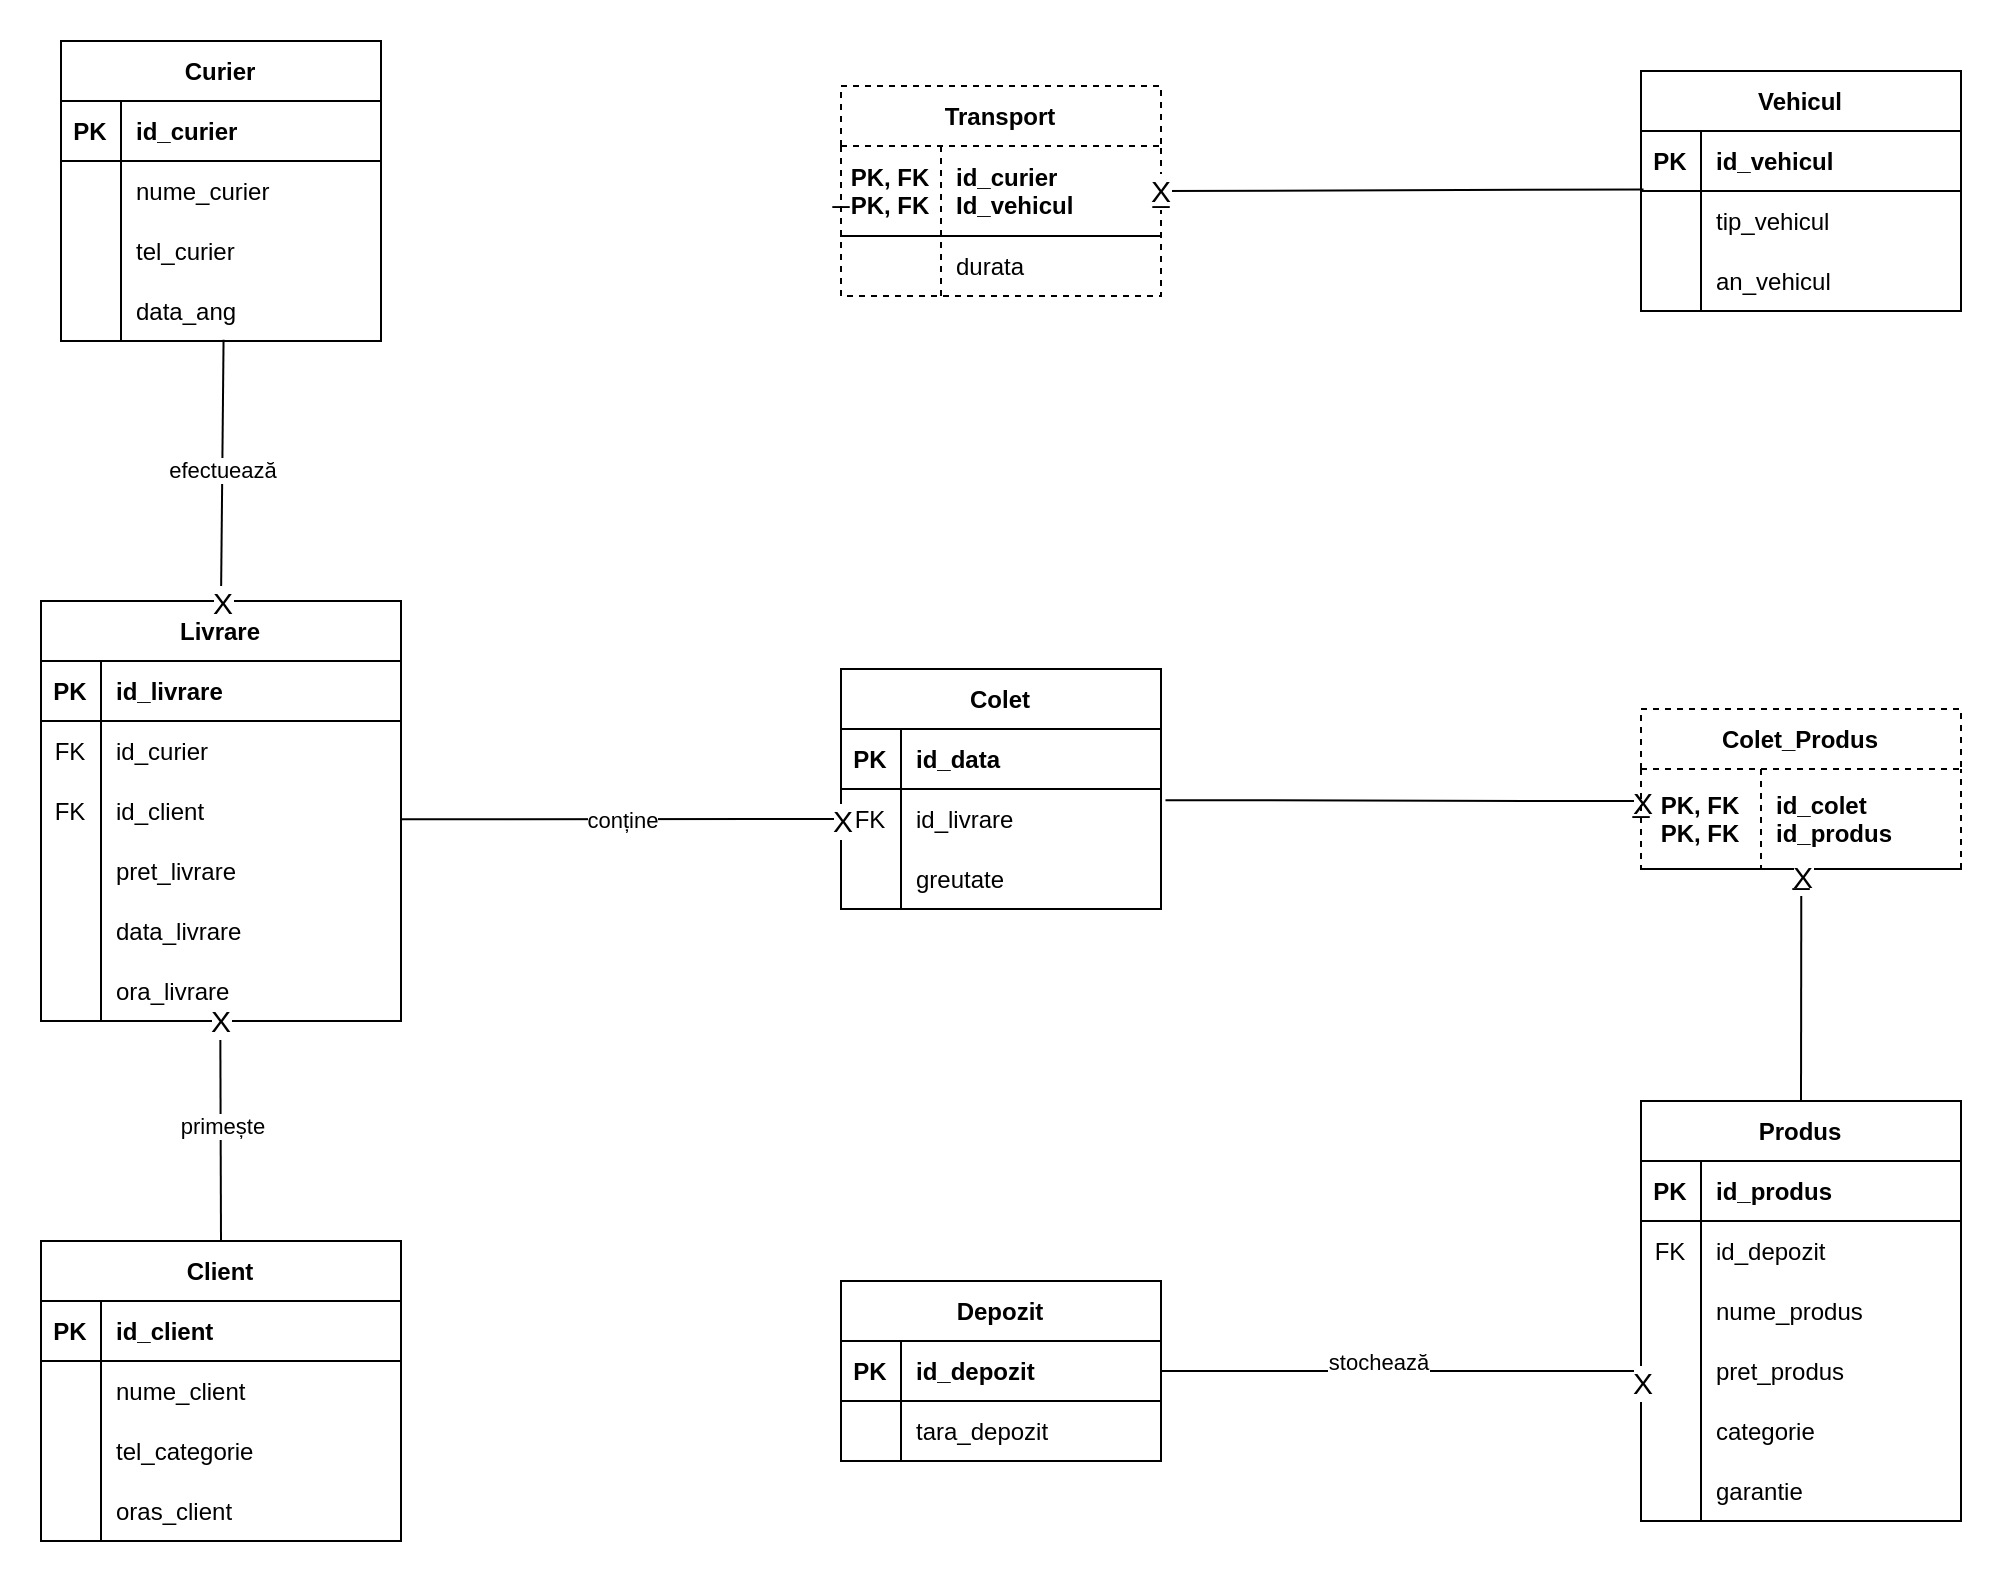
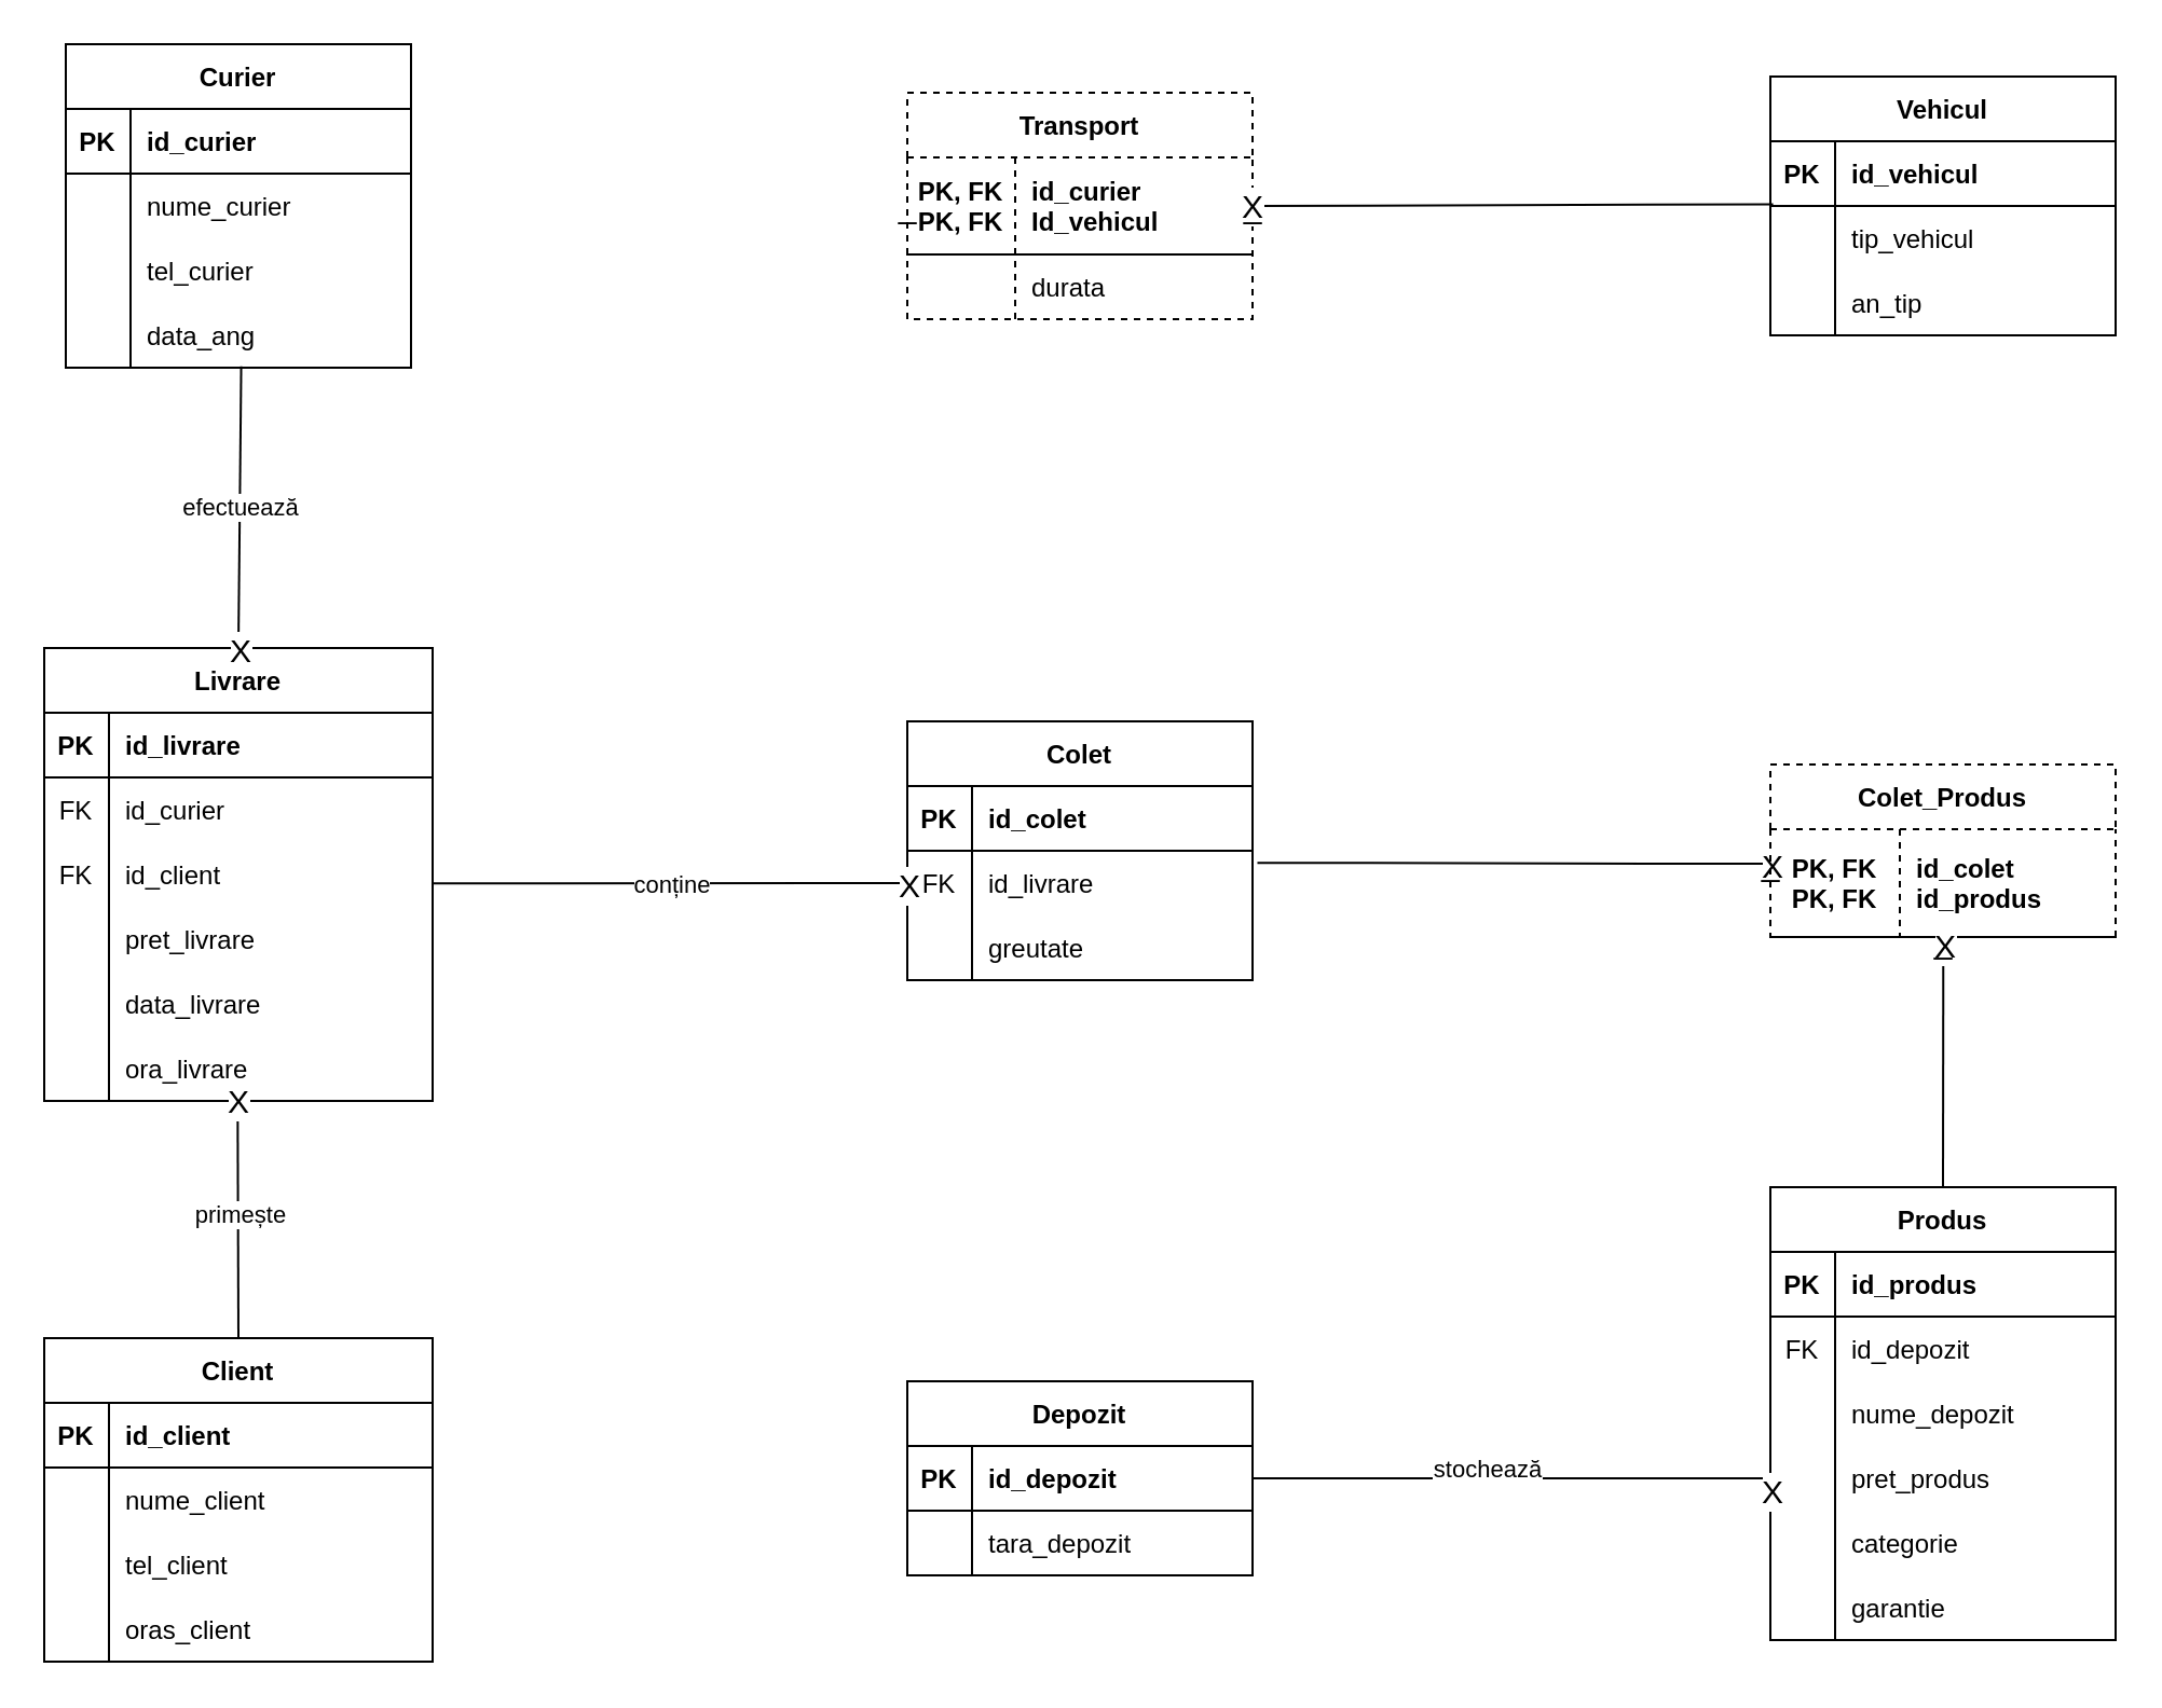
- <mxCell id="24" value="an_vehicul" style="shape=partialRectangle;connectable=0;fillColor=none;top=0;left=0;bottom=0;right=0;align=left;spacingLeft=6;overflow=hidden;" parent="22" vertex="1"><mxGeometry x="30" width="130" height="30" as="geometry"><mxRectangle width="130" height="30" as="alternateBounds" /></mxGeometry></mxCell>
+ <mxCell id="24" value="an_tip" style="shape=partialRectangle;connectable=0;fillColor=none;top=0;left=0;bottom=0;right=0;align=left;spacingLeft=6;overflow=hidden;" parent="22" vertex="1"><mxGeometry x="30" width="130" height="30" as="geometry"><mxRectangle width="130" height="30" as="alternateBounds" /></mxGeometry></mxCell>
- <mxCell id="50" value="id_data" style="shape=partialRectangle;connectable=0;fillColor=none;top=0;left=0;bottom=0;right=0;align=left;spacingLeft=6;fontStyle=1;overflow=hidden;" parent="48" vertex="1"><mxGeometry x="30" width="130" height="30" as="geometry"><mxRectangle width="130" height="30" as="alternateBounds" /></mxGeometry></mxCell>
+ <mxCell id="50" value="id_colet" style="shape=partialRectangle;connectable=0;fillColor=none;top=0;left=0;bottom=0;right=0;align=left;spacingLeft=6;fontStyle=1;overflow=hidden;" parent="48" vertex="1"><mxGeometry x="30" width="130" height="30" as="geometry"><mxRectangle width="130" height="30" as="alternateBounds" /></mxGeometry></mxCell>
- <mxCell id="66" value="nume_produs" style="shape=partialRectangle;connectable=0;fillColor=none;top=0;left=0;bottom=0;right=0;align=left;spacingLeft=6;overflow=hidden;" parent="64" vertex="1"><mxGeometry x="30" width="130" height="30" as="geometry"><mxRectangle width="130" height="30" as="alternateBounds" /></mxGeometry></mxCell>
+ <mxCell id="66" value="nume_depozit" style="shape=partialRectangle;connectable=0;fillColor=none;top=0;left=0;bottom=0;right=0;align=left;spacingLeft=6;overflow=hidden;" parent="64" vertex="1"><mxGeometry x="30" width="130" height="30" as="geometry"><mxRectangle width="130" height="30" as="alternateBounds" /></mxGeometry></mxCell>
- <mxCell id="87" value="tel_categorie" style="shape=partialRectangle;connectable=0;fillColor=none;top=0;left=0;bottom=0;right=0;align=left;spacingLeft=6;overflow=hidden;" parent="85" vertex="1"><mxGeometry x="30" width="150" height="30" as="geometry"><mxRectangle width="150" height="30" as="alternateBounds" /></mxGeometry></mxCell>
+ <mxCell id="87" value="tel_client" style="shape=partialRectangle;connectable=0;fillColor=none;top=0;left=0;bottom=0;right=0;align=left;spacingLeft=6;overflow=hidden;" parent="85" vertex="1"><mxGeometry x="30" width="150" height="30" as="geometry"><mxRectangle width="150" height="30" as="alternateBounds" /></mxGeometry></mxCell>
